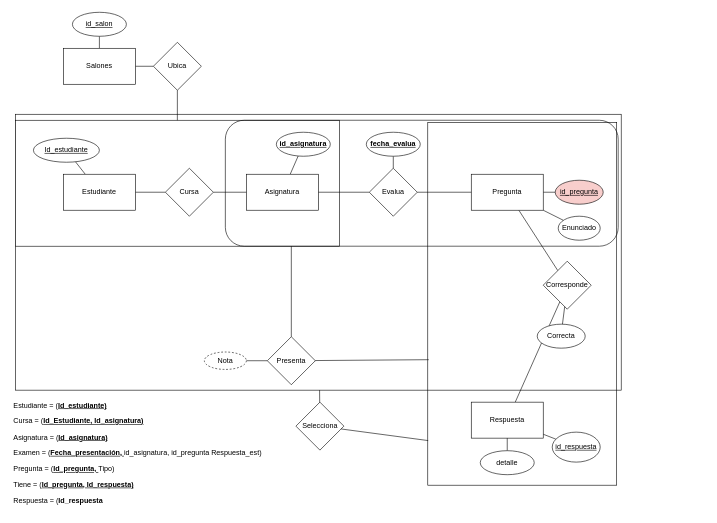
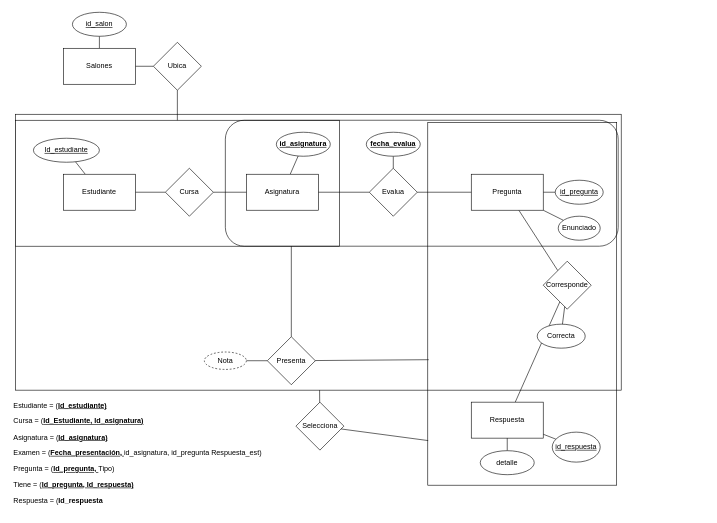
- <mxCell id="22" value="&lt;u&gt;id_pregunta&lt;/u&gt;" style="ellipse;whiteSpace=wrap;html=1;rounded=0;fillColor=#f8cecc;" parent="1" vertex="1"><mxGeometry x="925" y="300" width="80" height="40" as="geometry" /></mxCell>
+ <mxCell id="22" value="&lt;u&gt;id_pregunta&lt;/u&gt;" style="ellipse;whiteSpace=wrap;html=1;rounded=0;" parent="1" vertex="1"><mxGeometry x="925" y="300" width="80" height="40" as="geometry" /></mxCell>
